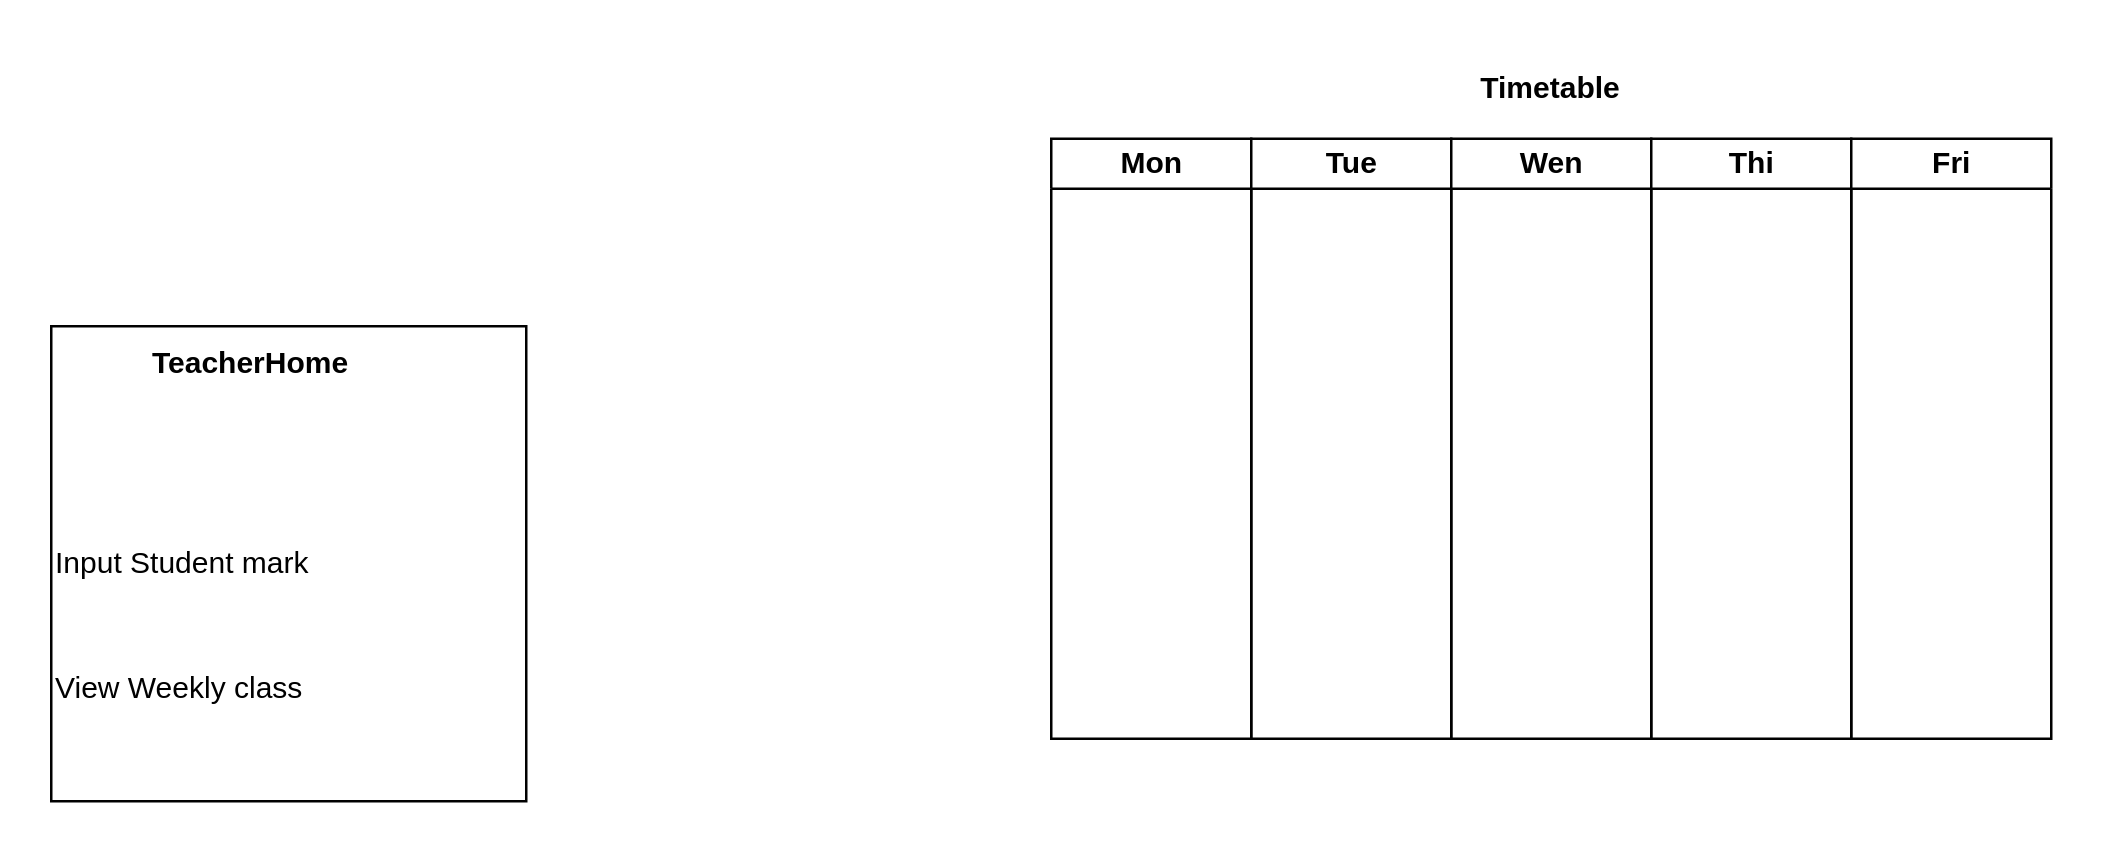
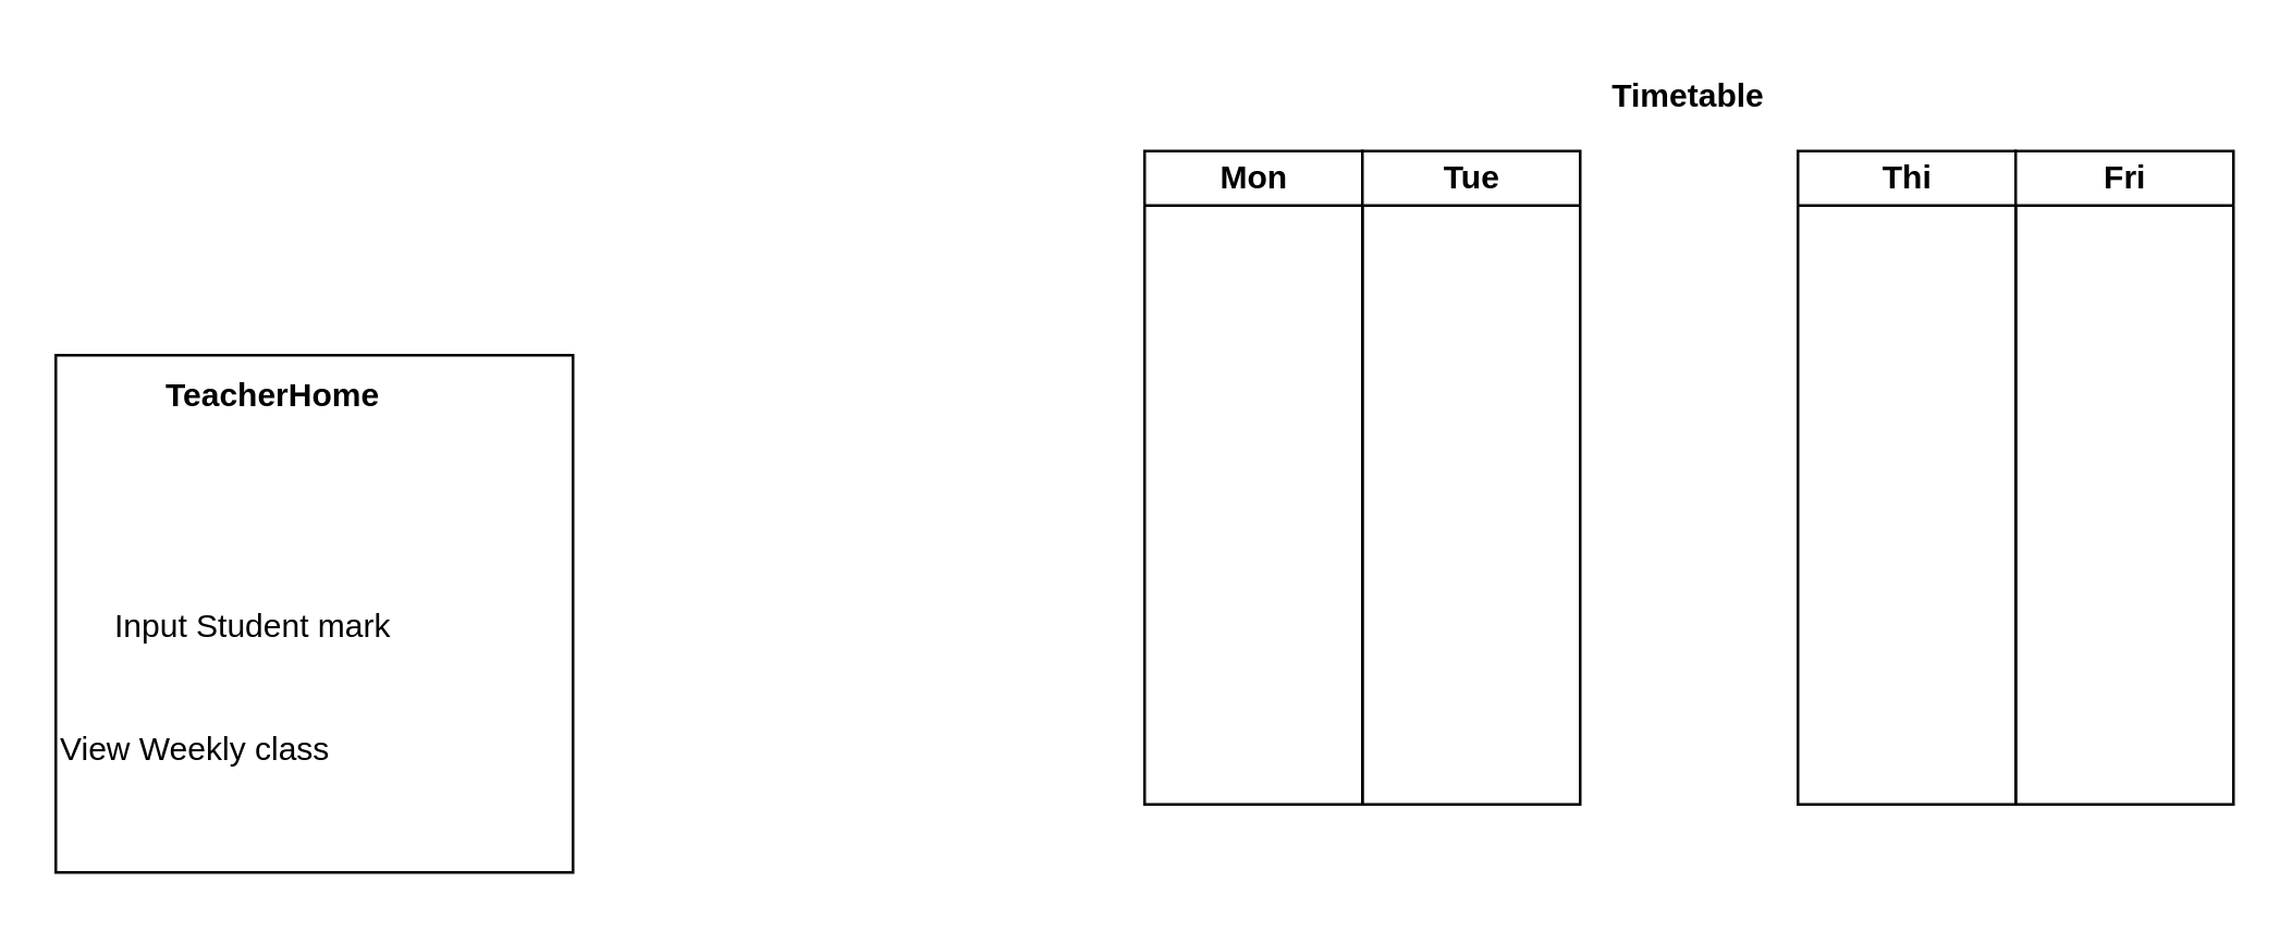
- <mxCell id="8" value="Wen" style="swimlane;startSize=20;html=1;" vertex="1" parent="1"><mxGeometry x="580" y="55" width="80" height="240" as="geometry" /></mxCell>
- <mxCell id="4" value="Input Student mark" style="text;html=1;strokeColor=none;fillColor=none;align=left;verticalAlign=middle;whiteSpace=wrap;rounded=0;" vertex="1" parent="1"><mxGeometry y="210" width="110" height="30" as="geometry" x="20" /></mxCell>
+ <mxCell id="4" value="Input Student mark" style="text;html=1;strokeColor=none;fillColor=none;align=left;verticalAlign=middle;whiteSpace=wrap;rounded=0;" vertex="1" parent="1"><mxGeometry x="40" y="215" width="110" height="30" as="geometry" /></mxCell>
